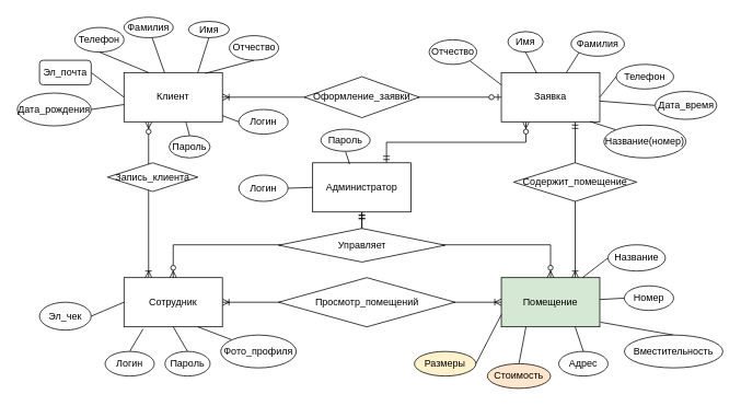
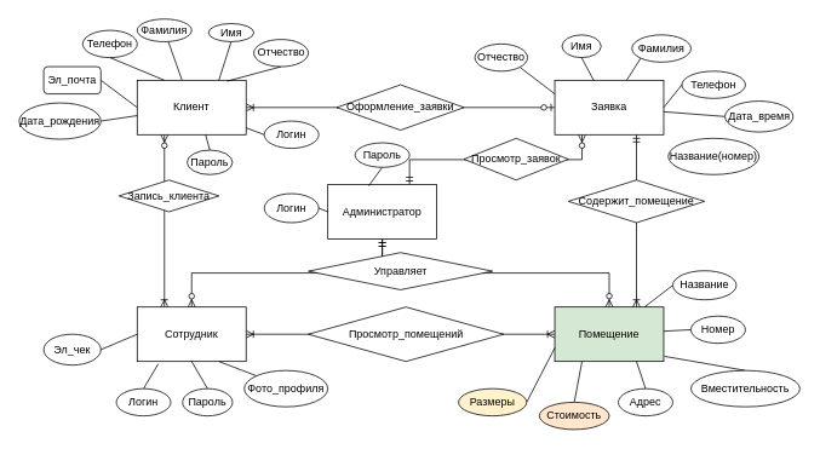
- <mxCell id="44" style="edgeStyle=none;rounded=0;orthogonalLoop=1;jettySize=auto;html=1;exitX=0;exitY=0;exitDx=0;exitDy=0;entryX=0.9;entryY=0.994;entryDx=0;entryDy=0;entryPerimeter=0;startArrow=none;startFill=0;endArrow=none;endFill=0;" edge="1" parent="1" source="45" target="13"><mxGeometry relative="1" as="geometry" /></mxCell>
+ <mxCell id="18" value="Просмотр_заявок" style="rhombus;whiteSpace=wrap;html=1;" parent="1" vertex="1"><mxGeometry x="510" y="152" width="115" height="46" as="geometry" /></mxCell>
- <mxCell id="10" value="Администратор" style="rounded=0;whiteSpace=wrap;html=1;" parent="1" vertex="1"><mxGeometry x="380" y="198" width="120" height="60" as="geometry" /></mxCell>
+ <mxCell id="10" value="Администратор" style="rounded=0;whiteSpace=wrap;html=1;" parent="1" vertex="1"><mxGeometry x="360" y="203" width="120" height="60" as="geometry" /></mxCell>
